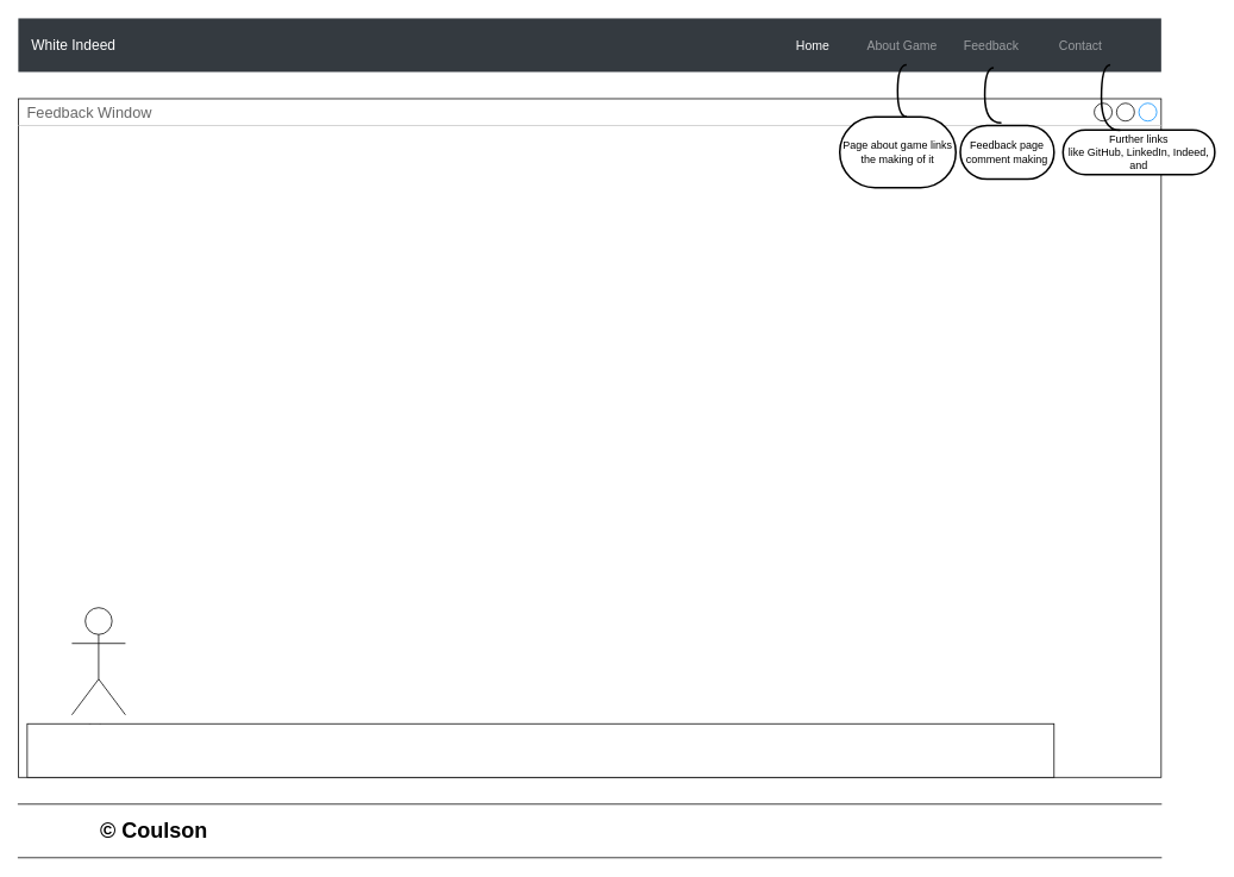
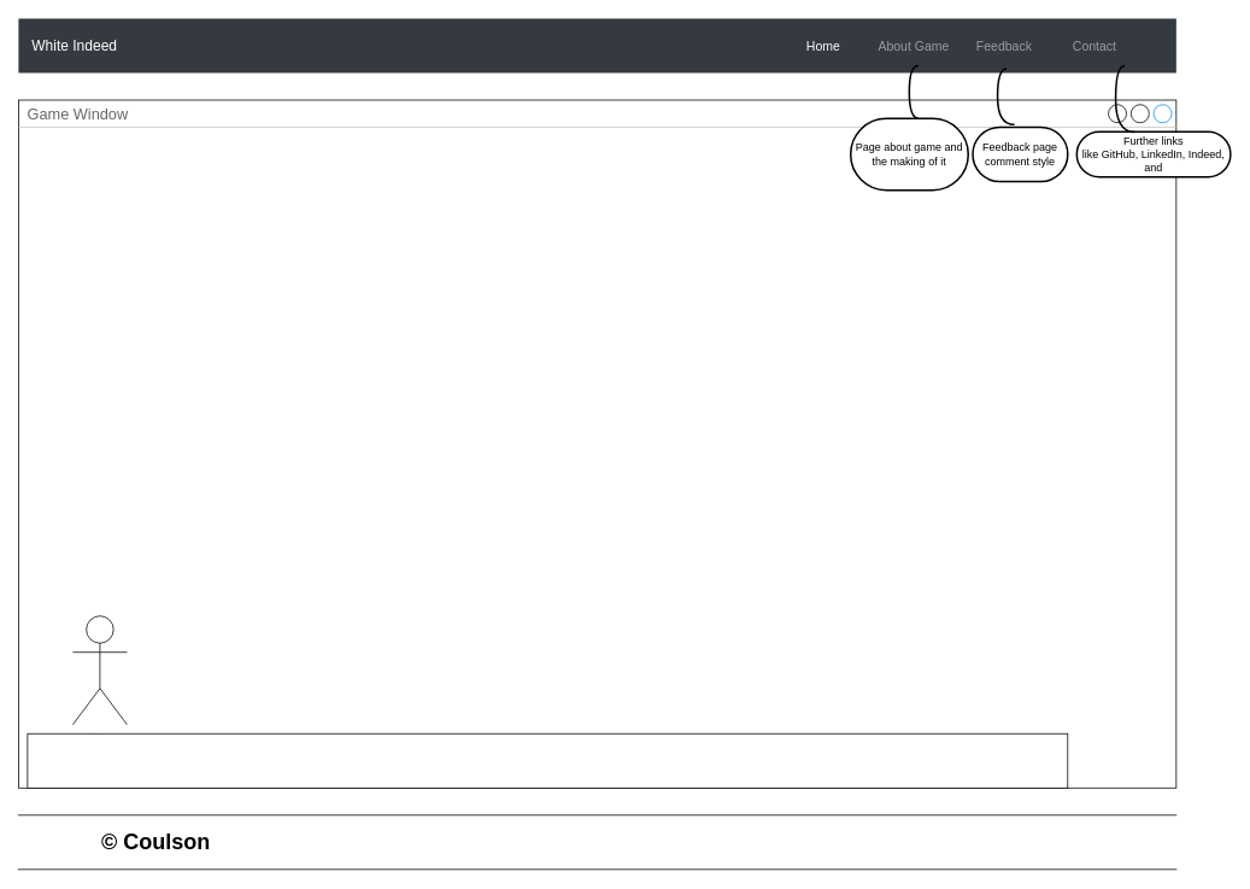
- <mxCell id="3" value="Feedback Window" style="strokeWidth=1;shadow=0;dashed=0;align=center;html=1;shape=mxgraph.mockup.containers.window;align=left;verticalAlign=top;spacingLeft=8;strokeColor2=#008cff;strokeColor3=#c4c4c4;fontColor=#666666;mainText=;fontSize=17;labelBackgroundColor=none;glass=0;gradientColor=none;" parent="1" vertex="1"><mxGeometry x="20" y="110" width="1280" height="760" as="geometry" /></mxCell>
+ <mxCell id="3" value="Game Window" style="strokeWidth=1;shadow=0;dashed=0;align=center;html=1;shape=mxgraph.mockup.containers.window;align=left;verticalAlign=top;spacingLeft=8;strokeColor2=#008cff;strokeColor3=#c4c4c4;fontColor=#666666;mainText=;fontSize=17;labelBackgroundColor=none;glass=0;gradientColor=none;" parent="1" vertex="1"><mxGeometry x="20" y="110" width="1280" height="760" as="geometry" /></mxCell>
- <mxCell id="12" value="Page about game links the making of it" style="whiteSpace=wrap;html=1;rounded=1;arcSize=50;align=center;verticalAlign=middle;strokeWidth=2;autosize=1;spacing=4;treeFolding=1;treeMoving=1;newEdgeStyle={&quot;edgeStyle&quot;:&quot;entityRelationEdgeStyle&quot;,&quot;startArrow&quot;:&quot;none&quot;,&quot;endArrow&quot;:&quot;none&quot;,&quot;segment&quot;:10,&quot;curved&quot;:1};glass=0;sketch=0;" vertex="1" parent="1"><mxGeometry x="940" y="130.5" width="130" height="79" as="geometry" /></mxCell>
+ <mxCell id="12" value="Page about game and the making of it" style="whiteSpace=wrap;html=1;rounded=1;arcSize=50;align=center;verticalAlign=middle;strokeWidth=2;autosize=1;spacing=4;treeFolding=1;treeMoving=1;newEdgeStyle={&quot;edgeStyle&quot;:&quot;entityRelationEdgeStyle&quot;,&quot;startArrow&quot;:&quot;none&quot;,&quot;endArrow&quot;:&quot;none&quot;,&quot;segment&quot;:10,&quot;curved&quot;:1};glass=0;sketch=0;" vertex="1" parent="1"><mxGeometry x="940" y="130.5" width="130" height="79" as="geometry" /></mxCell>
- <mxCell id="14" value="Feedback page&lt;br&gt;comment making" style="whiteSpace=wrap;html=1;rounded=1;arcSize=50;align=center;verticalAlign=middle;strokeWidth=2;autosize=1;spacing=4;treeFolding=1;treeMoving=1;newEdgeStyle={&quot;edgeStyle&quot;:&quot;entityRelationEdgeStyle&quot;,&quot;startArrow&quot;:&quot;none&quot;,&quot;endArrow&quot;:&quot;none&quot;,&quot;segment&quot;:10,&quot;curved&quot;:1};" vertex="1" parent="1"><mxGeometry x="1075" y="140" width="105" height="60" as="geometry" /></mxCell>
+ <mxCell id="14" value="Feedback page&lt;br&gt;comment style" style="whiteSpace=wrap;html=1;rounded=1;arcSize=50;align=center;verticalAlign=middle;strokeWidth=2;autosize=1;spacing=4;treeFolding=1;treeMoving=1;newEdgeStyle={&quot;edgeStyle&quot;:&quot;entityRelationEdgeStyle&quot;,&quot;startArrow&quot;:&quot;none&quot;,&quot;endArrow&quot;:&quot;none&quot;,&quot;segment&quot;:10,&quot;curved&quot;:1};" vertex="1" parent="1"><mxGeometry x="1075" y="140" width="105" height="60" as="geometry" /></mxCell>
